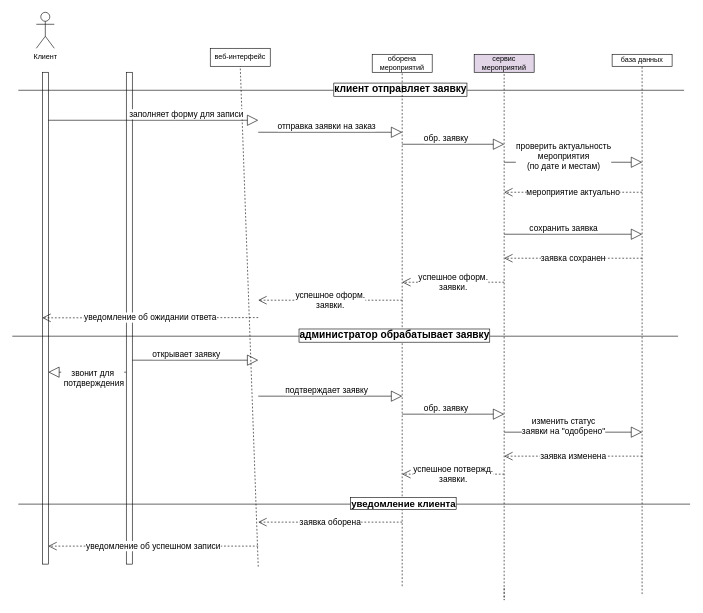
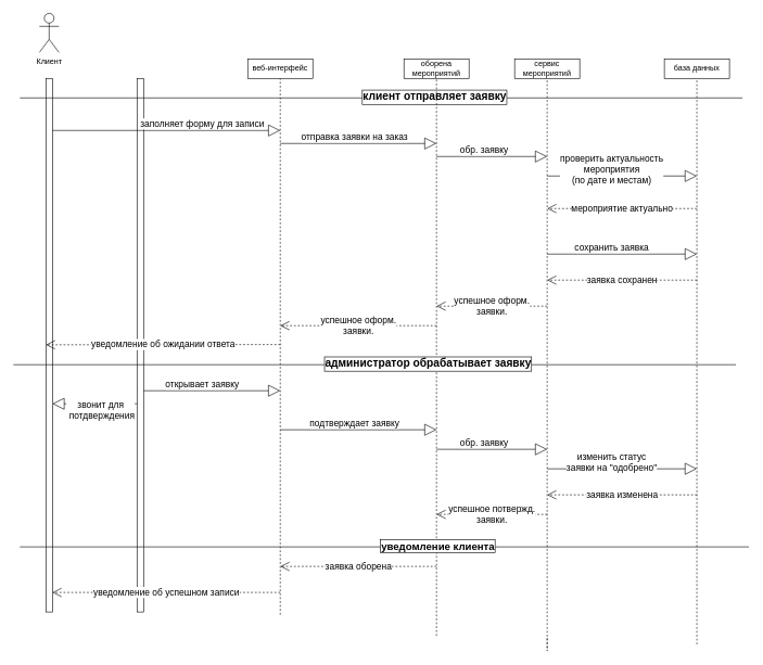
- <mxCell id="7" value="веб-интерфейс" style="rounded=0;whiteSpace=wrap;html=1;" parent="1" vertex="1"><mxGeometry x="350" y="80" width="100" height="30" as="geometry" /></mxCell>
+ <mxCell id="7" value="веб-интерфейс" style="rounded=0;whiteSpace=wrap;html=1;" parent="1" vertex="1"><mxGeometry x="380" y="90" width="100" height="30" as="geometry" /></mxCell>
- <mxCell id="10" value="база данных" style="rounded=0;whiteSpace=wrap;html=1;" parent="1" vertex="1"><mxGeometry x="1020" y="90" width="100" height="20" as="geometry" /></mxCell>
+ <mxCell id="10" value="база данных" style="rounded=0;whiteSpace=wrap;html=1;" parent="1" vertex="1"><mxGeometry x="1020" y="90" width="100" height="30" as="geometry" /></mxCell>
- <mxCell id="9" value="сервис мероприя&lt;span style=&quot;background-color: transparent; color: light-dark(rgb(0, 0, 0), rgb(255, 255, 255));&quot;&gt;тий&lt;/span&gt;" style="rounded=0;whiteSpace=wrap;html=1;fillColor=#e1d5e7;" parent="1" vertex="1"><mxGeometry x="790" y="90" width="100" height="30" as="geometry" /></mxCell>
+ <mxCell id="9" value="сервис мероприя&lt;span style=&quot;background-color: transparent; color: light-dark(rgb(0, 0, 0), rgb(255, 255, 255));&quot;&gt;тий&lt;/span&gt;" style="rounded=0;whiteSpace=wrap;html=1;" parent="1" vertex="1"><mxGeometry x="790" y="90" width="100" height="30" as="geometry" /></mxCell>
